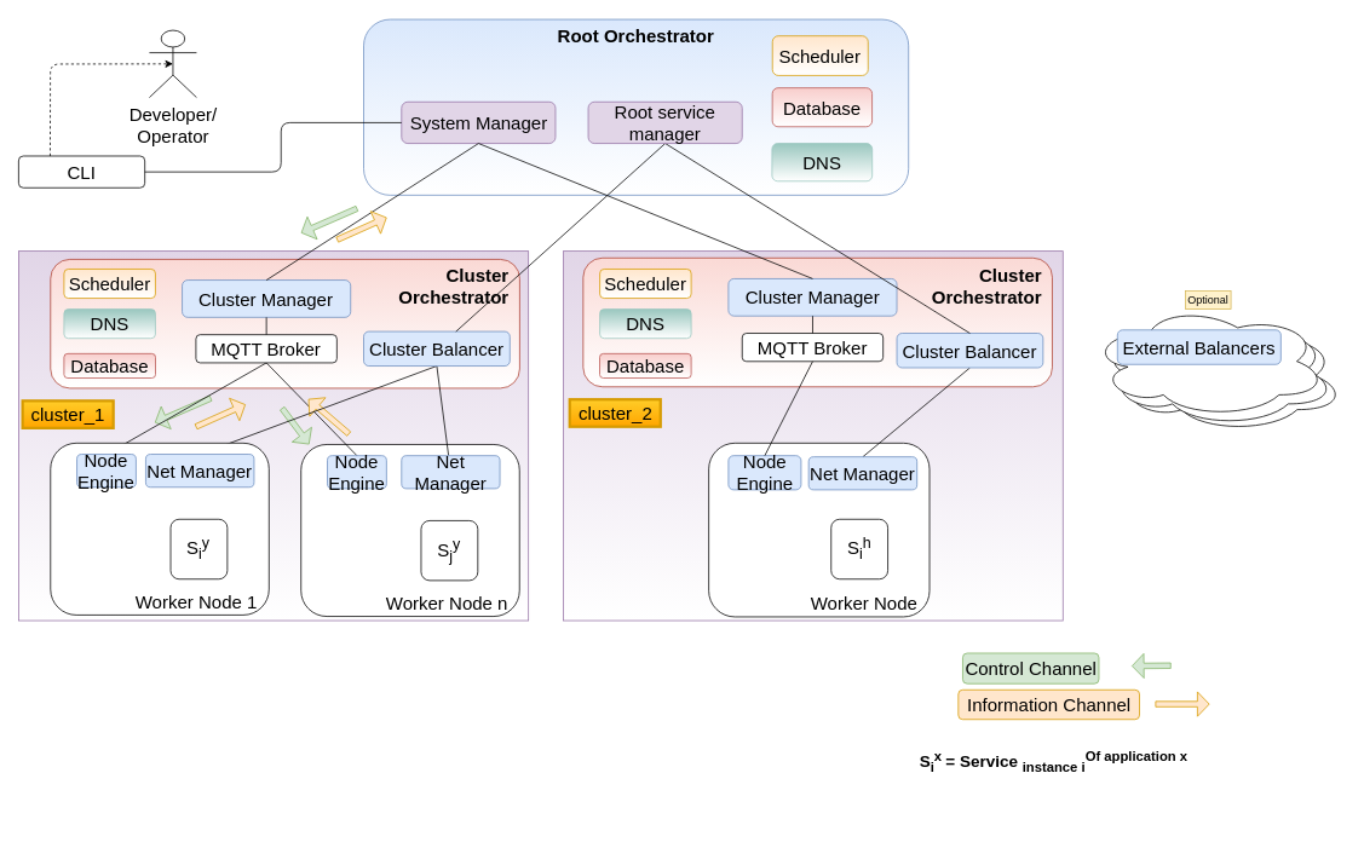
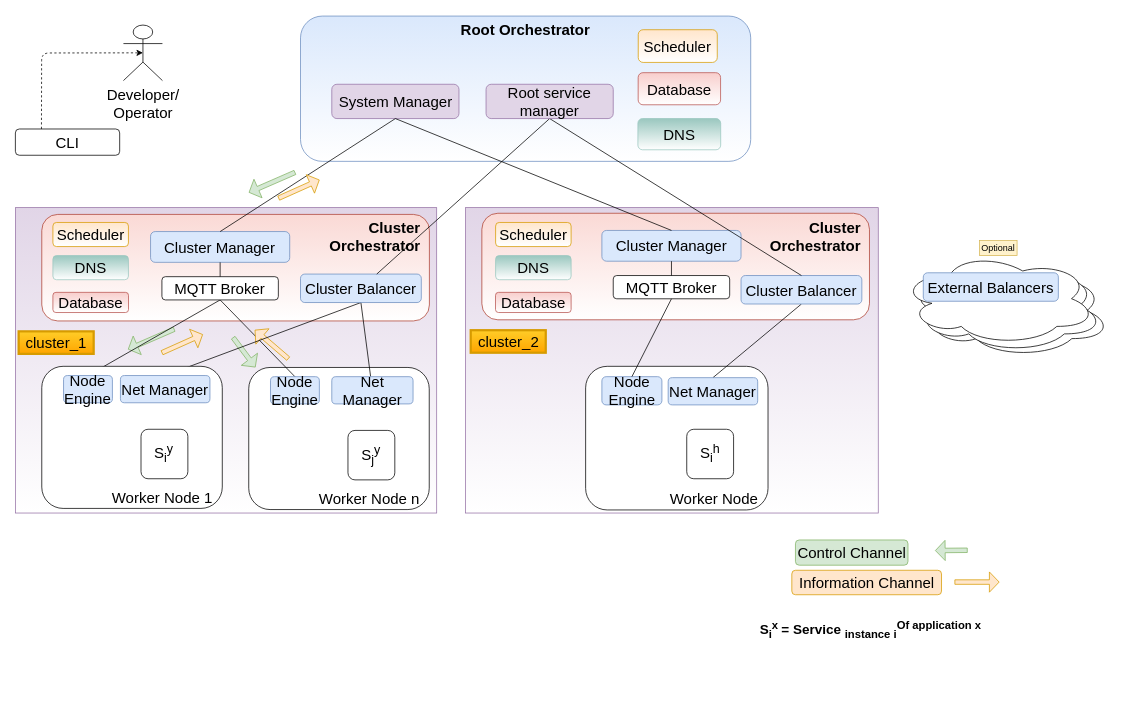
- <mxCell id="9" value="" style="endArrow=none;html=1;fontSize=20;entryX=1;entryY=0.5;entryDx=0;entryDy=0;edgeStyle=orthogonalEdgeStyle;exitX=0;exitY=0.5;exitDx=0;exitDy=0;" parent="1" source="7" target="4" edge="1"><mxGeometry width="50" height="50" relative="1" as="geometry"><mxPoint x="659" y="137.29" as="sourcePoint" /><mxPoint x="339" y="156.29" as="targetPoint" /><Array as="points"><mxPoint x="309" y="134.66" /><mxPoint x="309" y="188.66" /></Array></mxGeometry></mxCell>
